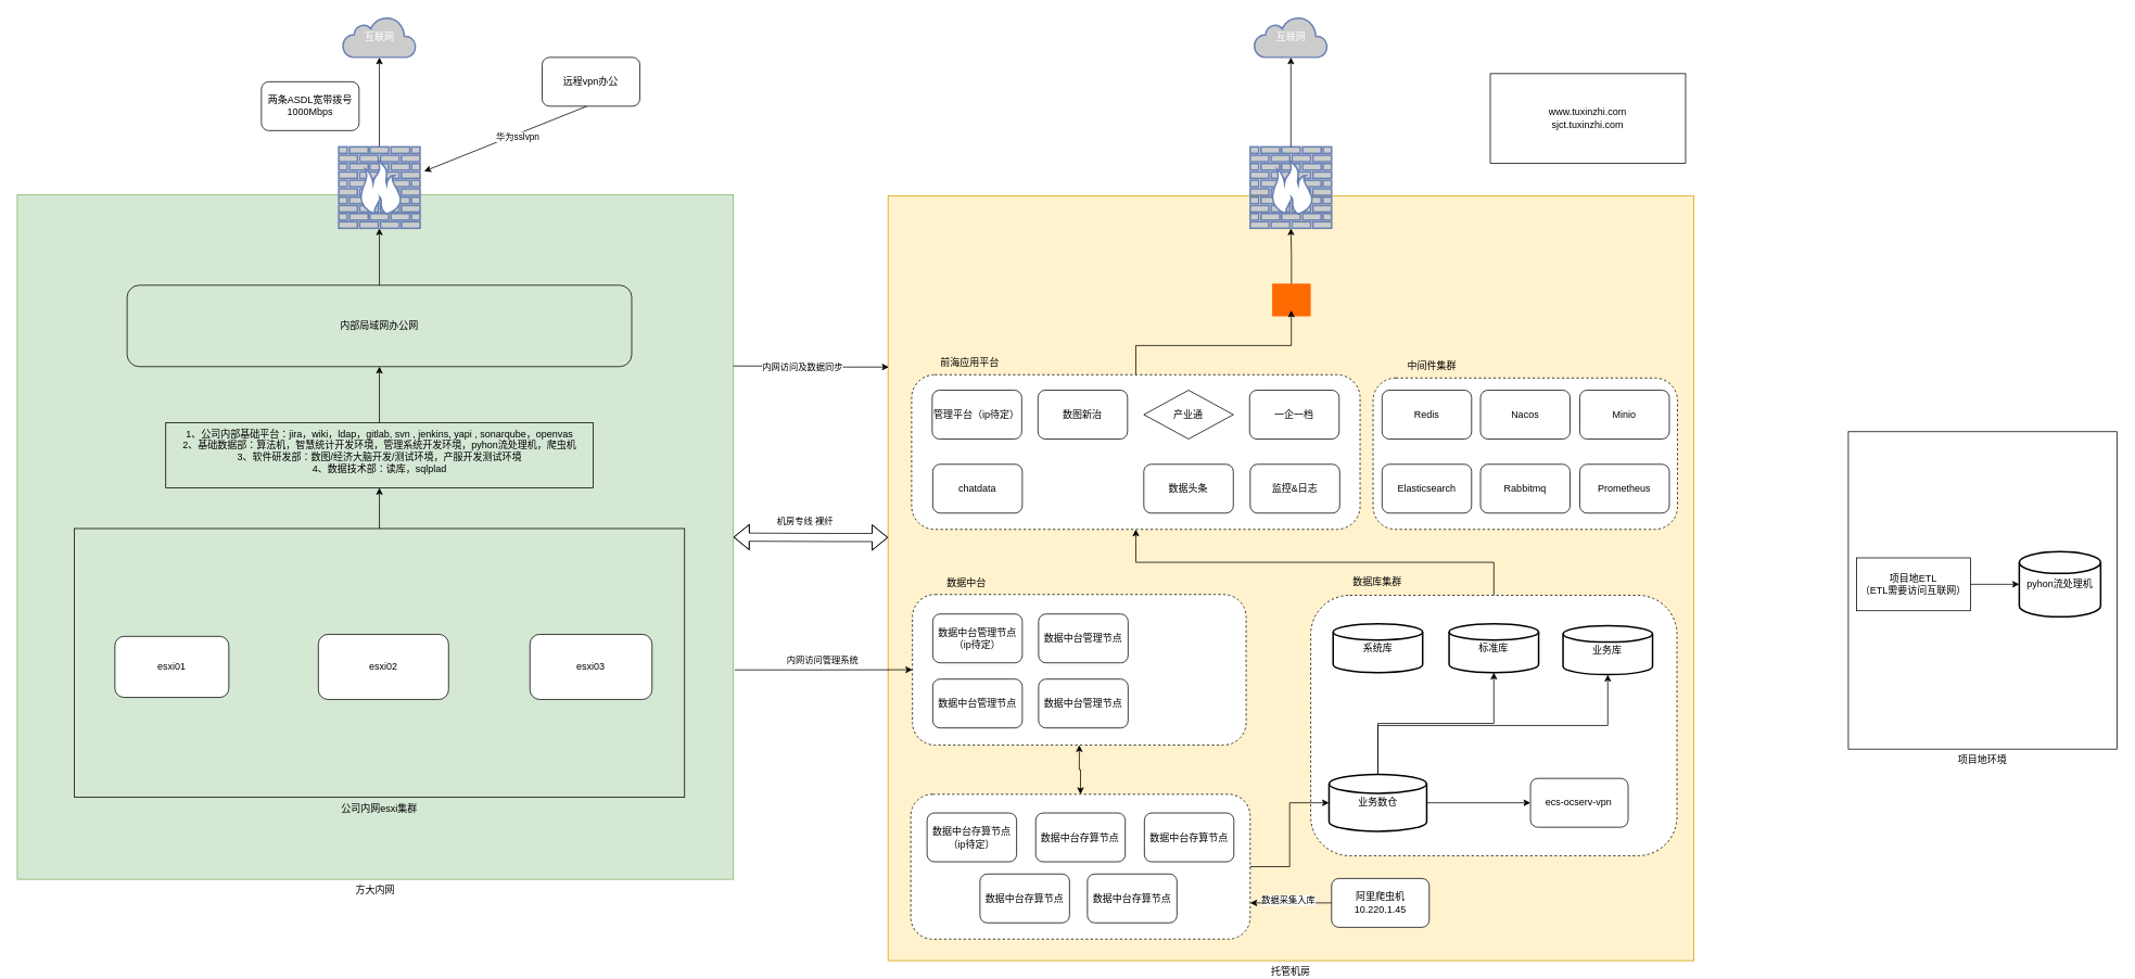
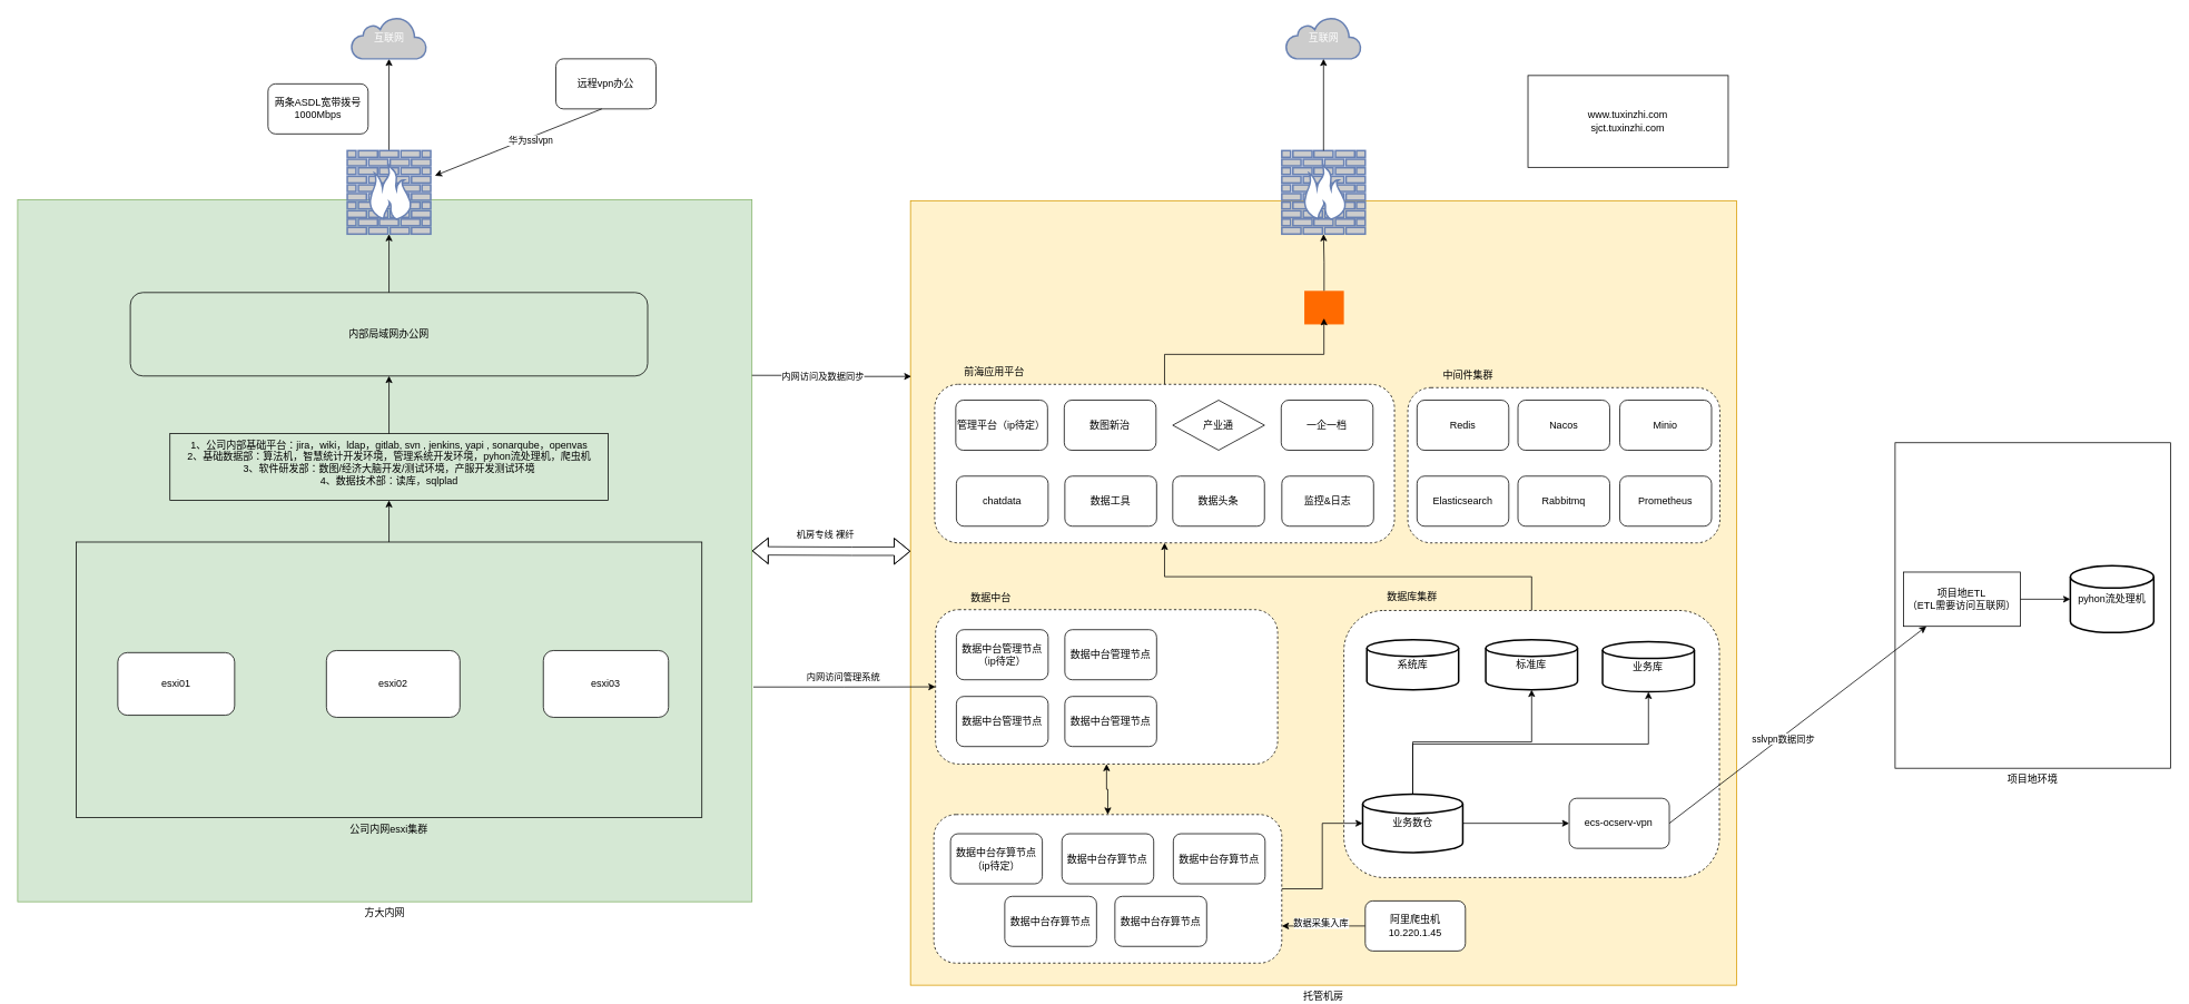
+ <mxCell id="72" value="数据工具" style="rounded=1;whiteSpace=wrap;html=1;" vertex="1" parent="1"><mxGeometry x="1274.97" y="570" width="110" height="60" as="geometry" /></mxCell>
+ <mxCell id="12" value="" style="endArrow=classic;html=1;exitX=1;exitY=0.5;exitDx=0;exitDy=0;" parent="1" source="8" target="10" edge="1"><mxGeometry width="50" height="50" relative="1" as="geometry"><mxPoint x="2200" y="660" as="sourcePoint" /><mxPoint x="2250" y="610" as="targetPoint" /></mxGeometry></mxCell>
+ <mxCell id="13" value="sslvpn数据同步" style="edgeLabel;html=1;align=center;verticalAlign=middle;resizable=0;points=[];" parent="12" vertex="1" connectable="0"><mxGeometry x="-0.123" y="-2" relative="1" as="geometry"><mxPoint as="offset" /></mxGeometry></mxCell>
